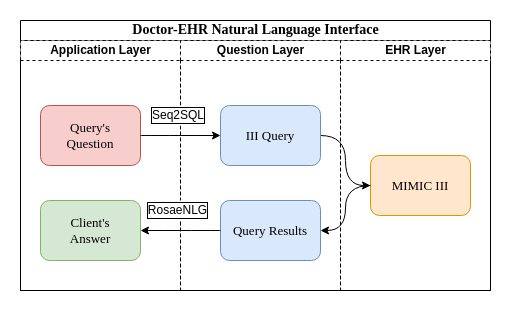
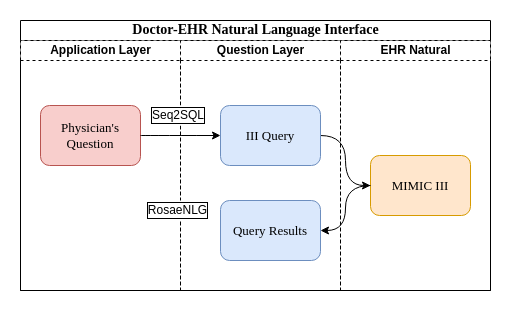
- <mxCell id="12" value="EHR Layer" style="swimlane;html=1;startSize=20;dashed=1;" parent="2" vertex="1"><mxGeometry x="320" y="20" width="150" height="250" as="geometry" /></mxCell>
+ <mxCell id="12" value="EHR Natural" style="swimlane;html=1;startSize=20;dashed=1;" parent="2" vertex="1"><mxGeometry x="320" y="20" width="150" height="250" as="geometry" /></mxCell>
- <mxCell id="5" value="&lt;font style=&quot;font-size: 13px&quot;&gt;Query's&lt;br&gt;Question&lt;br&gt;&lt;/font&gt;" style="rounded=1;whiteSpace=wrap;html=1;shadow=0;labelBackgroundColor=none;strokeWidth=1;fontFamily=Verdana;fontSize=8;align=center;fillColor=#f8cecc;strokeColor=#b85450;" parent="3" vertex="1"><mxGeometry x="20" y="65" width="100" height="60" as="geometry" /></mxCell>
+ <mxCell id="5" value="&lt;font style=&quot;font-size: 13px&quot;&gt;Physician's&lt;br&gt;Question&lt;br&gt;&lt;/font&gt;" style="rounded=1;whiteSpace=wrap;html=1;shadow=0;labelBackgroundColor=none;strokeWidth=1;fontFamily=Verdana;fontSize=8;align=center;fillColor=#f8cecc;strokeColor=#b85450;" parent="3" vertex="1"><mxGeometry x="20" y="65" width="100" height="60" as="geometry" /></mxCell>
- <mxCell id="4" value="&lt;font style=&quot;font-size: 13px&quot;&gt;Client's&lt;br&gt;Answer&lt;/font&gt;" style="rounded=1;whiteSpace=wrap;html=1;shadow=0;labelBackgroundColor=none;strokeWidth=1;fontFamily=Verdana;fontSize=8;align=center;fillColor=#d5e8d4;strokeColor=#82b366;" parent="3" vertex="1"><mxGeometry x="20" y="160" width="100" height="60" as="geometry" /></mxCell>
- <mxCell id="15" value="" style="edgeStyle=orthogonalEdgeStyle;curved=1;rounded=0;orthogonalLoop=1;jettySize=auto;html=1;" parent="2" source="11" target="4" edge="1"><mxGeometry relative="1" as="geometry" /></mxCell>
